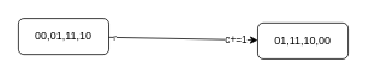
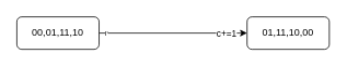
- <mxCell id="6" value="01,11,10,00" style="rounded=1;whiteSpace=wrap;html=1;" vertex="1" parent="1"><mxGeometry x="285" y="25" width="100" height="40" as="geometry" /></mxCell>
+ <mxCell id="6" value="01,11,10,00" style="rounded=1;whiteSpace=wrap;html=1;" vertex="1" parent="1"><mxGeometry x="300" y="20" width="100" height="40" as="geometry" /></mxCell>
